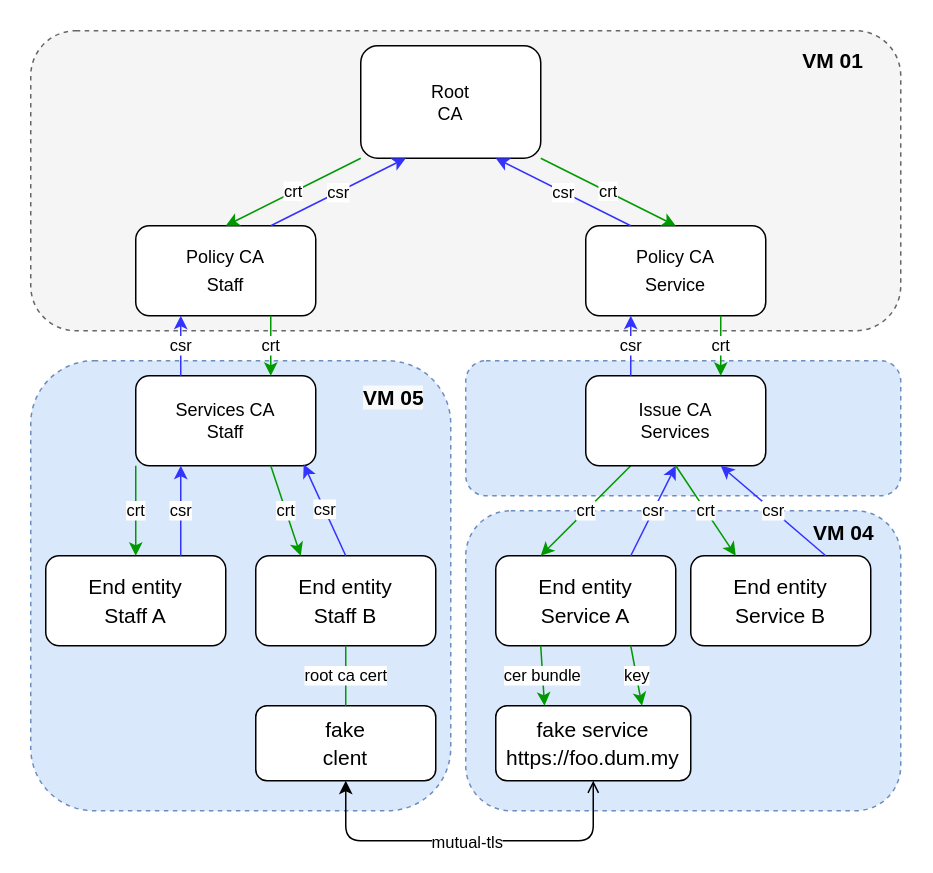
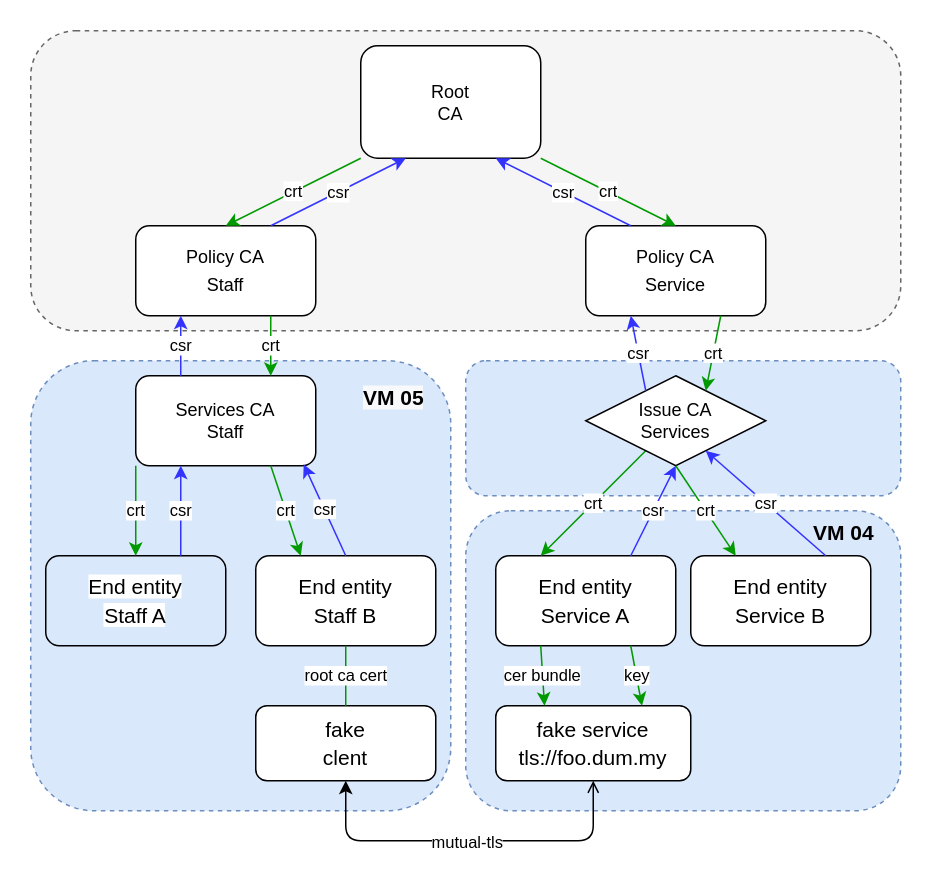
- <mxCell id="16" value="&lt;font style=&quot;font-size: 14px&quot;&gt;&lt;b&gt;VM 01&lt;/b&gt;&lt;/font&gt;" style="text;html=1;strokeColor=none;fillColor=none;align=center;verticalAlign=middle;whiteSpace=wrap;rounded=0;dashed=1;" parent="1" vertex="1"><mxGeometry x="520" y="30" width="70" height="20" as="geometry" /></mxCell>
- <mxCell id="14" value="Issue CA&lt;br&gt;Services" style="rounded=1;whiteSpace=wrap;html=1;" parent="1" vertex="1"><mxGeometry x="390" y="250" width="120" height="60" as="geometry" /></mxCell>
+ <mxCell id="14" value="Issue CA&lt;br&gt;Services" style="rhombus;whiteSpace=wrap;html=1;" parent="1" vertex="1"><mxGeometry x="390" y="250" width="120" height="60" as="geometry" /></mxCell>
- <mxCell id="9" value="&lt;div style=&quot;font-size: 14px ; line-height: 19px&quot;&gt;&lt;span style=&quot;background-color: rgb(255 , 255 , 255)&quot;&gt;End entity&lt;br&gt;Staff A&lt;/span&gt;&lt;/div&gt;" style="rounded=1;whiteSpace=wrap;html=1;" parent="1" vertex="1"><mxGeometry x="30" y="370" width="120" height="60" as="geometry" /></mxCell>
+ <mxCell id="9" value="&lt;div style=&quot;font-size: 14px ; line-height: 19px&quot;&gt;&lt;span style=&quot;background-color: rgb(255 , 255 , 255)&quot;&gt;End entity&lt;br&gt;Staff A&lt;/span&gt;&lt;/div&gt;" style="rounded=1;whiteSpace=wrap;html=1;fillColor=#dae8fc;" parent="1" vertex="1"><mxGeometry x="30" y="370" width="120" height="60" as="geometry" /></mxCell>
- <mxCell id="26" value="&lt;div style=&quot;font-size: 14px ; line-height: 19px&quot;&gt;&lt;span style=&quot;background-color: rgb(255 , 255 , 255)&quot;&gt;fake service&lt;/span&gt;&lt;/div&gt;&lt;div style=&quot;font-size: 14px ; line-height: 19px&quot;&gt;&lt;span style=&quot;background-color: rgb(255 , 255 , 255)&quot;&gt;https://foo.dum.my&lt;/span&gt;&lt;/div&gt;" style="rounded=1;whiteSpace=wrap;html=1;" parent="1" vertex="1"><mxGeometry x="330" y="470" width="130" height="50" as="geometry" /></mxCell>
+ <mxCell id="26" value="&lt;div style=&quot;font-size: 14px ; line-height: 19px&quot;&gt;&lt;span style=&quot;background-color: rgb(255 , 255 , 255)&quot;&gt;fake service&lt;/span&gt;&lt;/div&gt;&lt;div style=&quot;font-size: 14px ; line-height: 19px&quot;&gt;&lt;span style=&quot;background-color: rgb(255 , 255 , 255)&quot;&gt;tls://foo.dum.my&lt;/span&gt;&lt;/div&gt;" style="rounded=1;whiteSpace=wrap;html=1;" parent="1" vertex="1"><mxGeometry x="330" y="470" width="130" height="50" as="geometry" /></mxCell>
